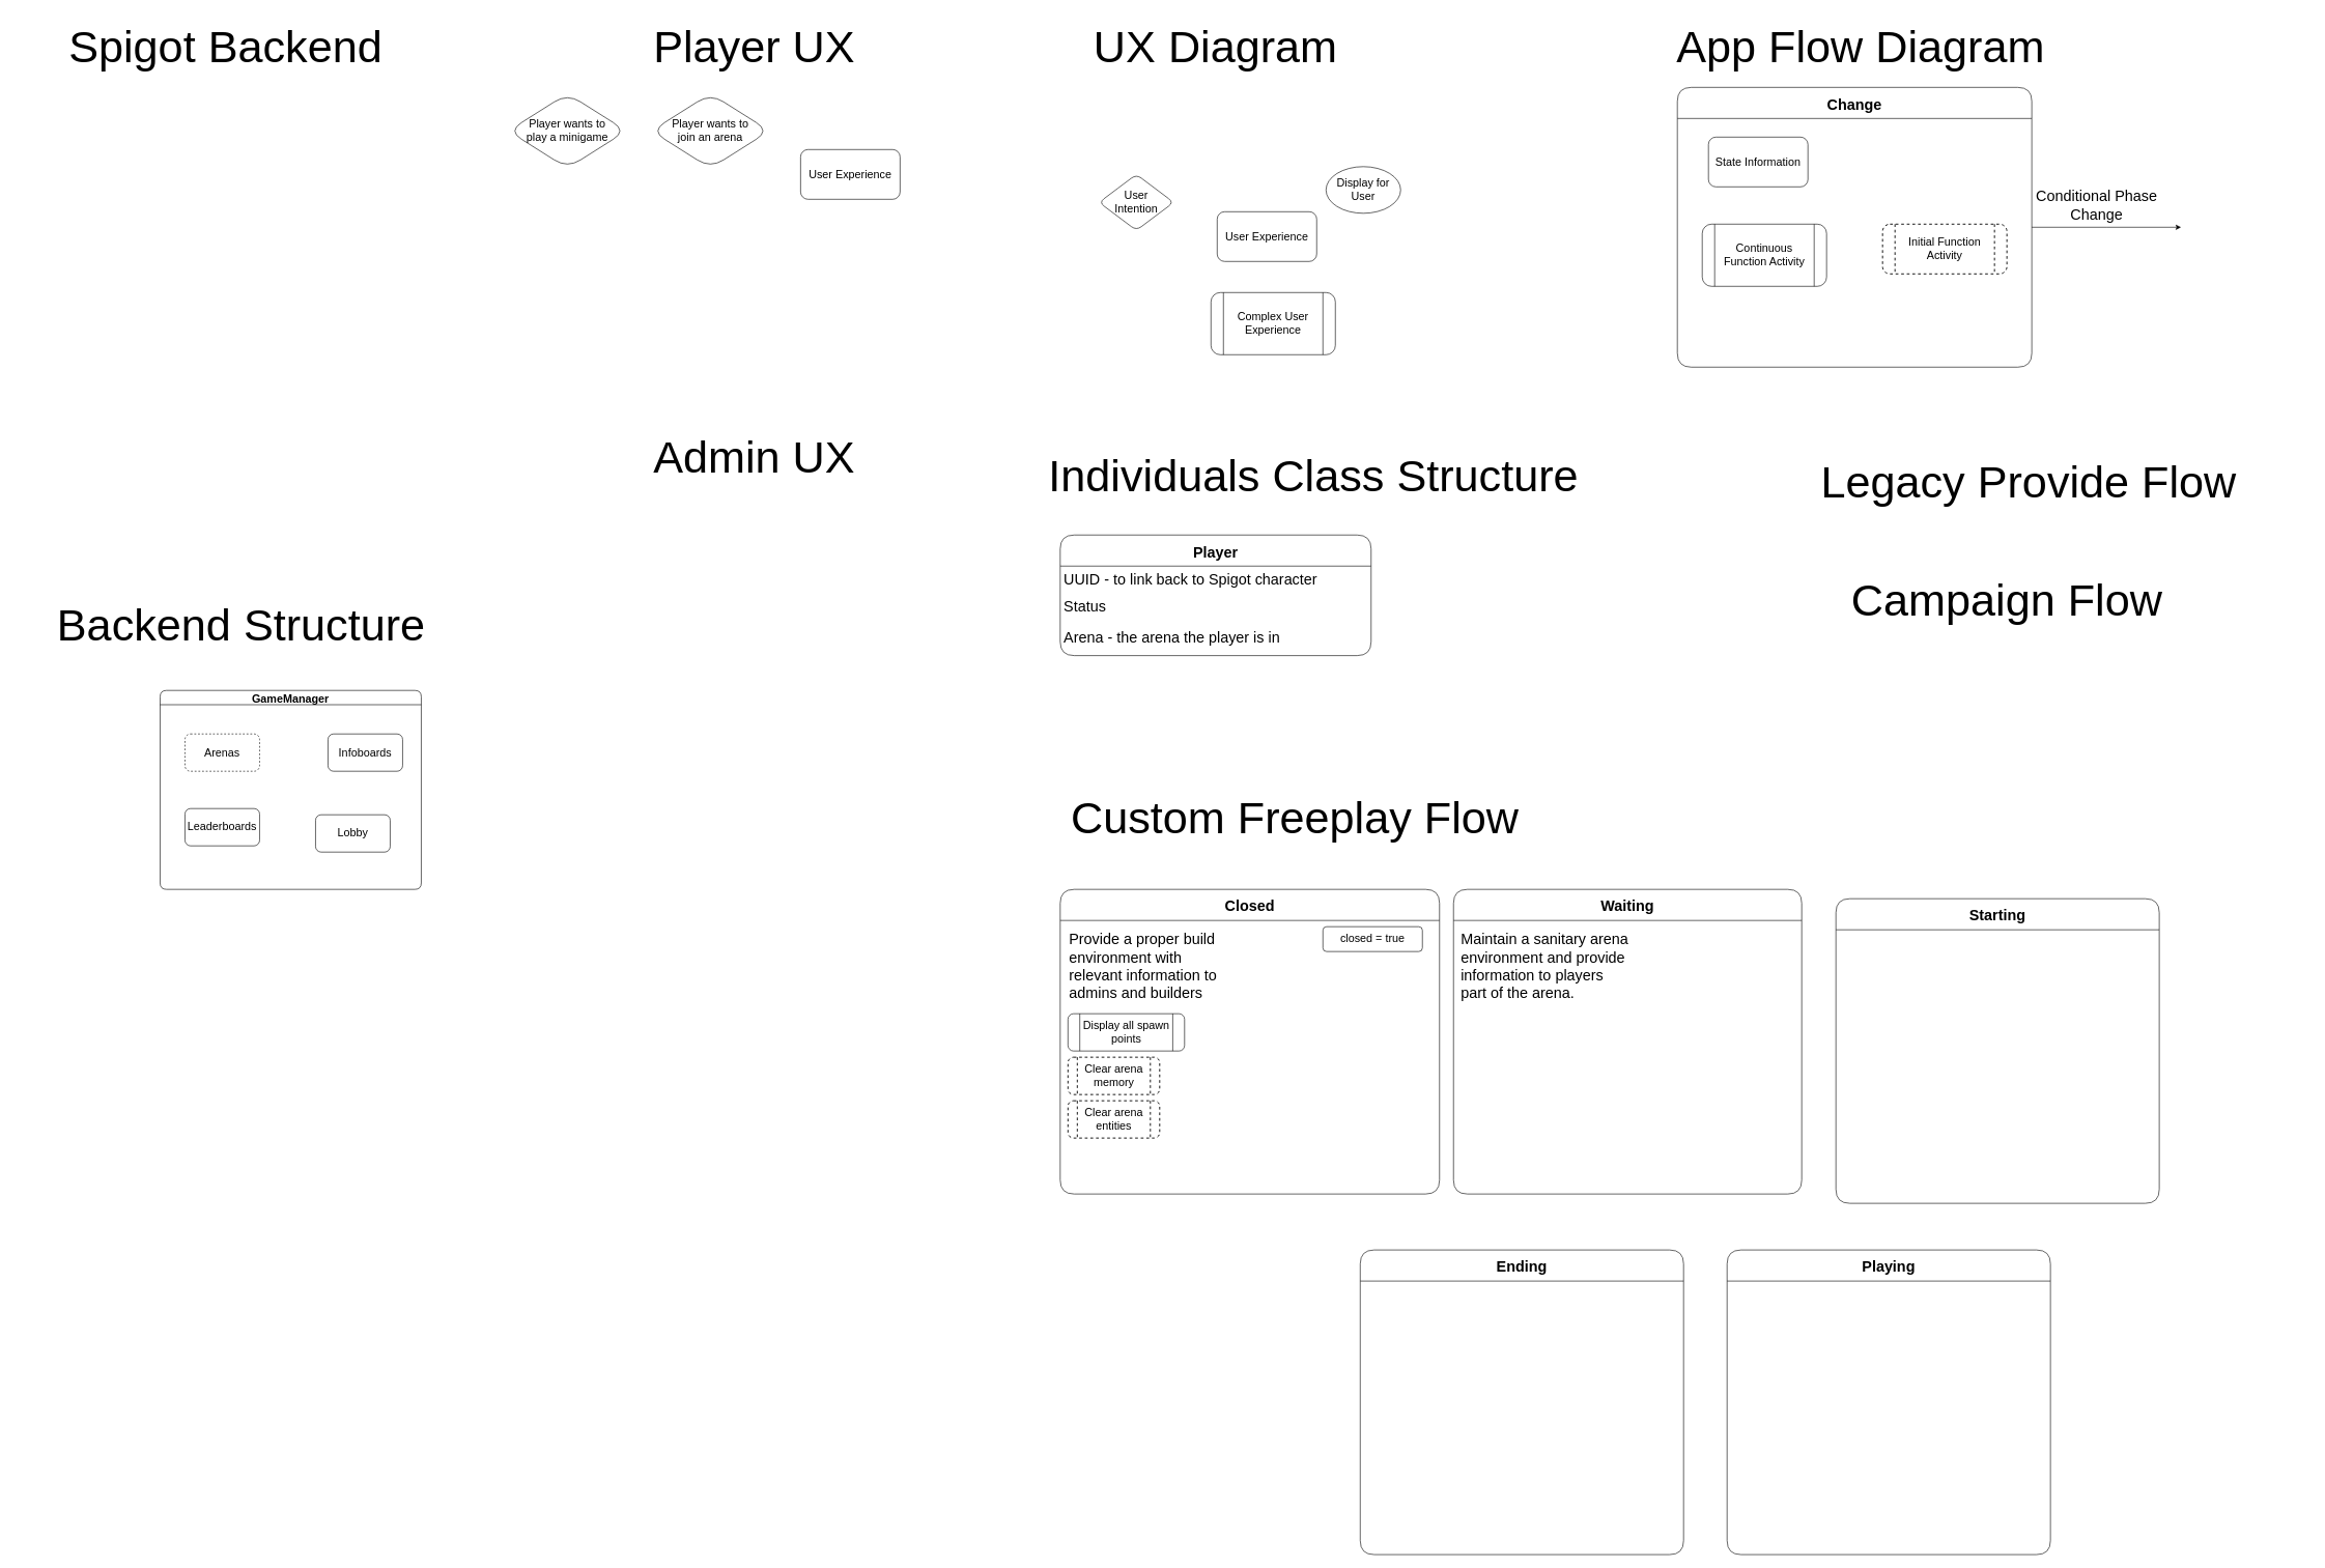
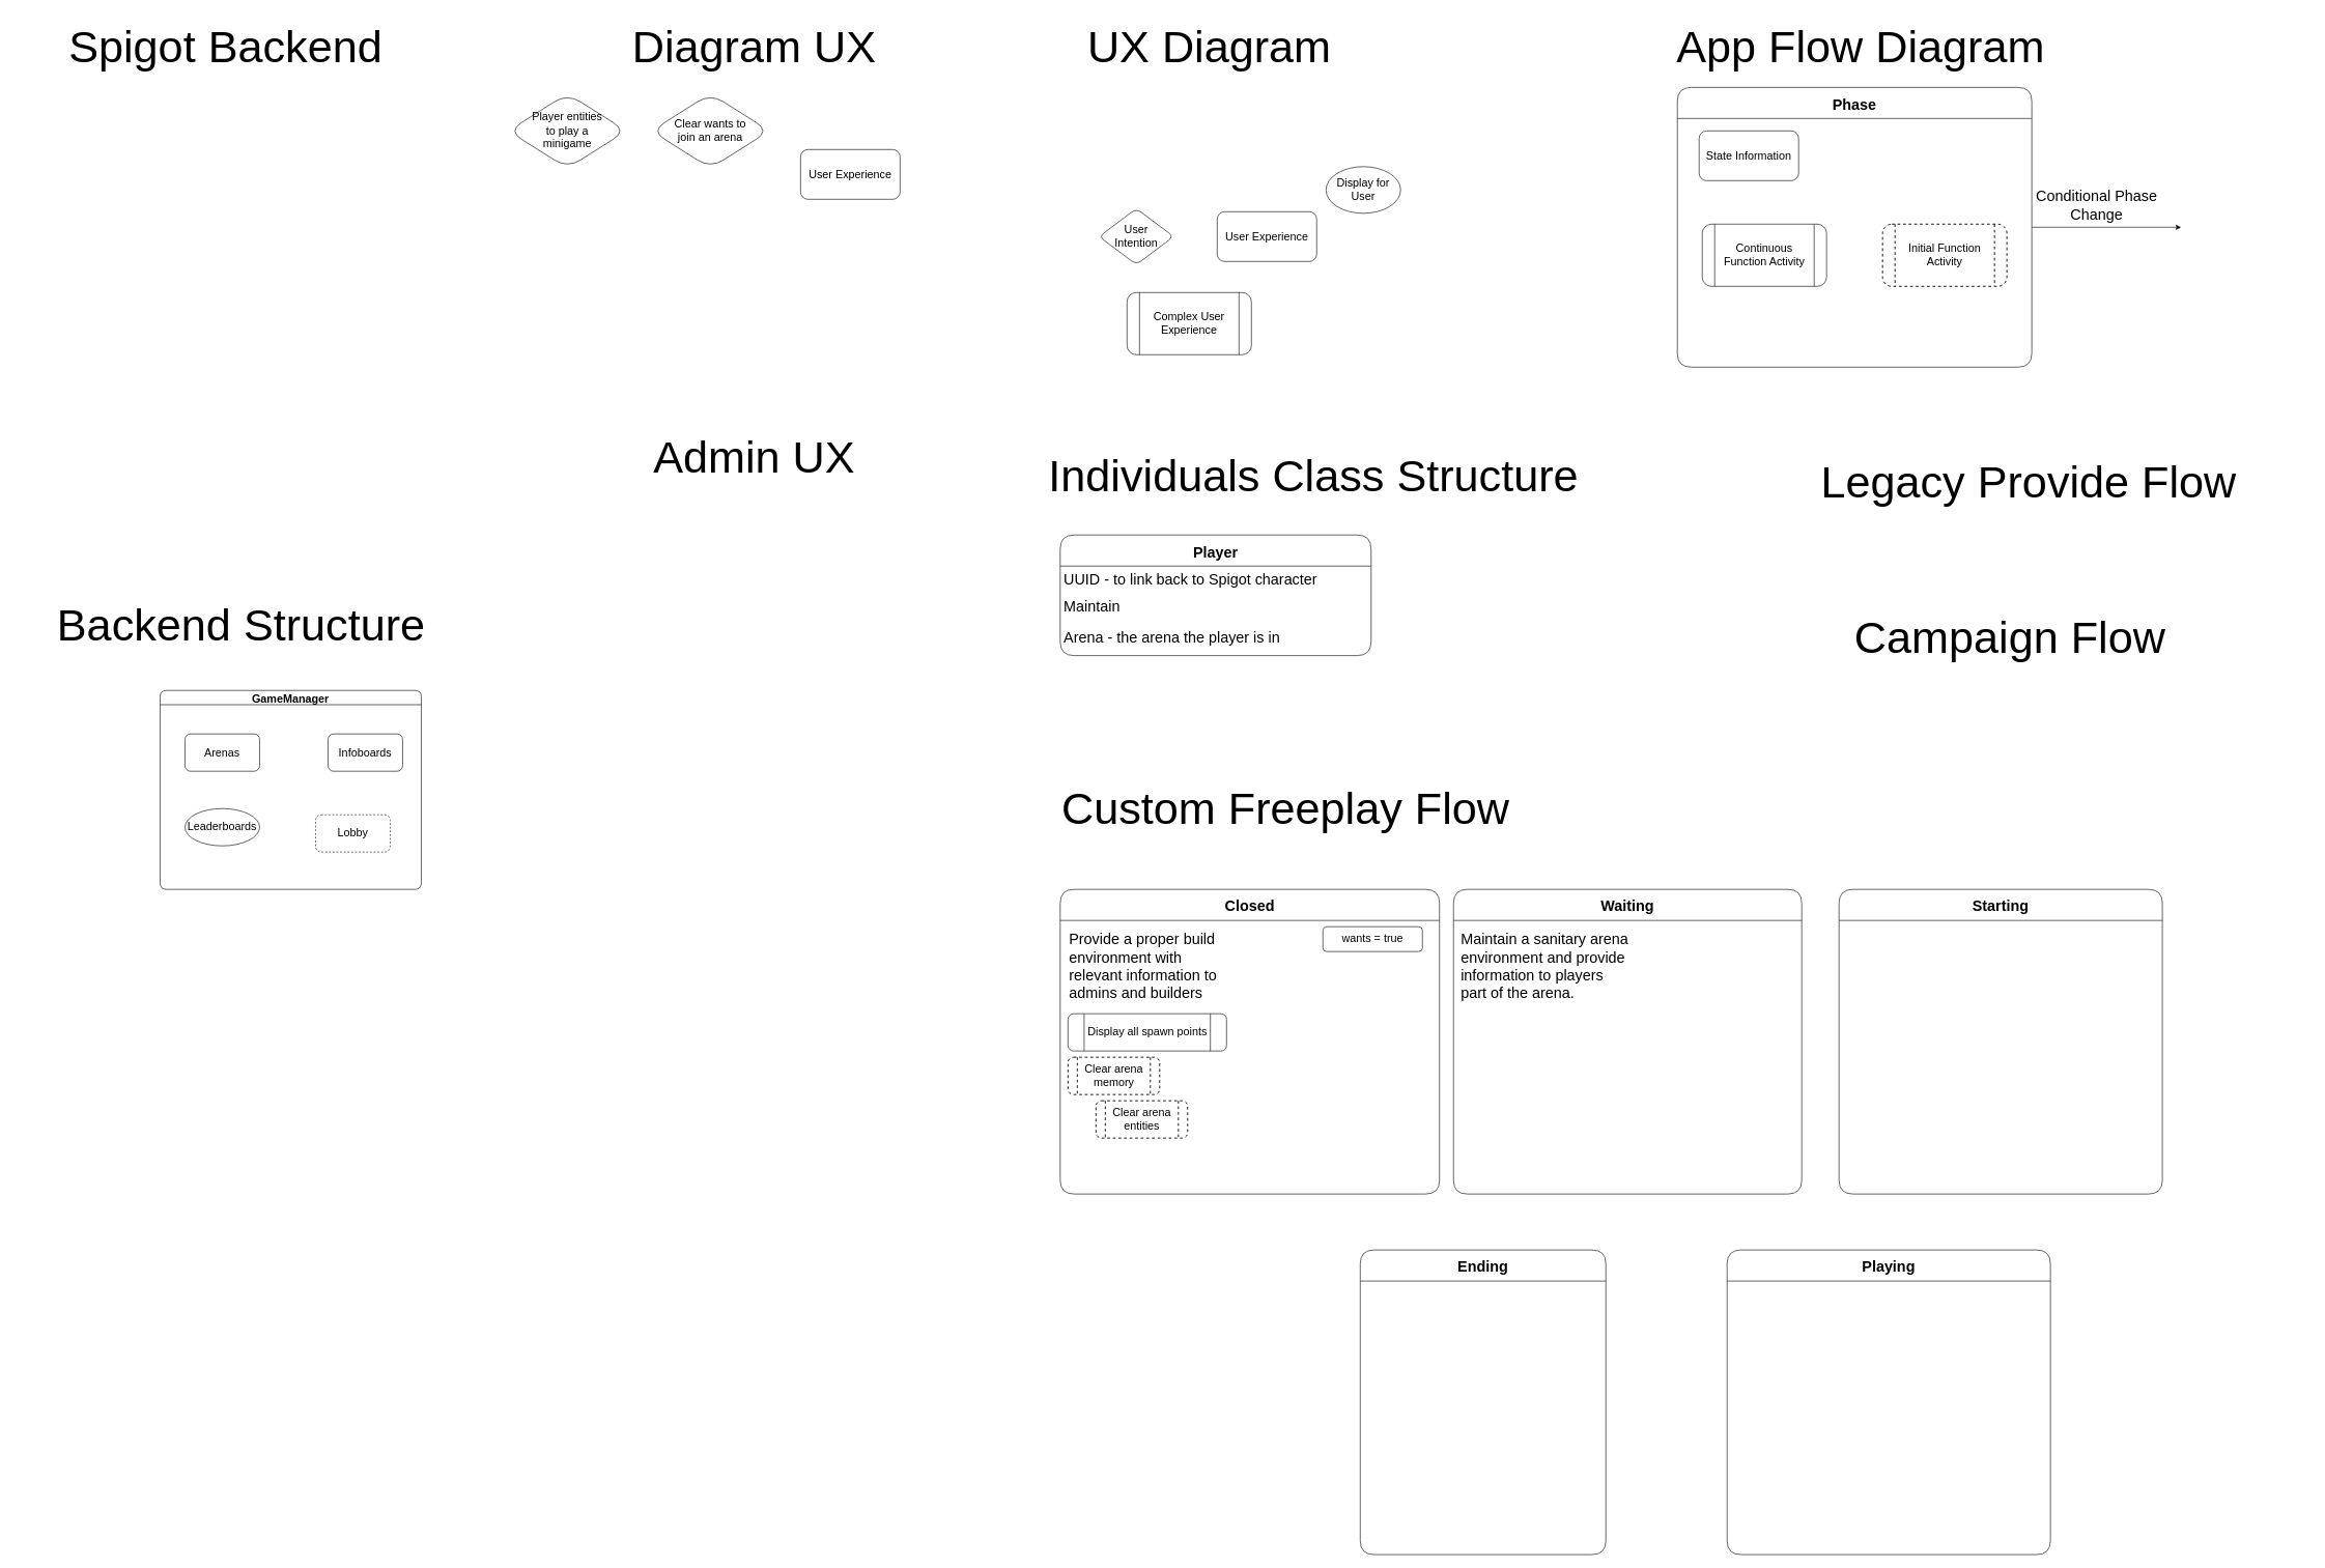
- <mxCell id="8" value="Player UX" style="text;html=1;strokeColor=none;fillColor=none;align=center;verticalAlign=middle;whiteSpace=wrap;rounded=0;fontSize=72;" parent="1" vertex="1"><mxGeometry x="895" y="20" width="635" height="110" as="geometry" /></mxCell>
+ <mxCell id="8" value="Diagram UX" style="text;html=1;strokeColor=none;fillColor=none;align=center;verticalAlign=middle;whiteSpace=wrap;rounded=0;fontSize=72;" parent="1" vertex="1"><mxGeometry x="895" y="20" width="635" height="110" as="geometry" /></mxCell>
- <mxCell id="11" value="UX Diagram" style="text;html=1;strokeColor=none;fillColor=none;align=center;verticalAlign=middle;whiteSpace=wrap;rounded=0;fontSize=72;" parent="1" vertex="1"><mxGeometry x="1637" y="20" width="635" height="110" as="geometry" /></mxCell>
+ <mxCell id="11" value="UX Diagram" style="text;html=1;strokeColor=none;fillColor=none;align=center;verticalAlign=middle;whiteSpace=wrap;rounded=0;fontSize=72;" parent="1" vertex="1"><mxGeometry x="1627" y="20" width="635" height="110" as="geometry" /></mxCell>
- <mxCell id="39" value="Change" style="swimlane;rounded=1;fontSize=24;startSize=50;" vertex="1" parent="1"><mxGeometry x="2697" y="140" width="570" height="450" as="geometry" /></mxCell>
+ <mxCell id="39" value="Phase" style="swimlane;rounded=1;fontSize=24;startSize=50;" vertex="1" parent="1"><mxGeometry x="2697" y="140" width="570" height="450" as="geometry" /></mxCell>
- <mxCell id="16" value="Player wants to play a minigame" style="rhombus;whiteSpace=wrap;html=1;rounded=1;fontSize=18;spacing=30;arcSize=50;" parent="1" vertex="1"><mxGeometry x="817" y="150" width="190" height="120" as="geometry" /></mxCell>
+ <mxCell id="16" value="Player entities to play a minigame" style="rhombus;whiteSpace=wrap;html=1;rounded=1;fontSize=18;spacing=30;arcSize=50;" parent="1" vertex="1"><mxGeometry x="817" y="150" width="190" height="120" as="geometry" /></mxCell>
- <mxCell id="17" value="Player wants to join an arena" style="rhombus;whiteSpace=wrap;html=1;rounded=1;fontSize=18;spacing=30;arcSize=50;" parent="1" vertex="1"><mxGeometry x="1047" y="150" width="190" height="120" as="geometry" /></mxCell>
+ <mxCell id="17" value="Clear wants to join an arena" style="rhombus;whiteSpace=wrap;html=1;rounded=1;fontSize=18;spacing=30;arcSize=50;" parent="1" vertex="1"><mxGeometry x="1047" y="150" width="190" height="120" as="geometry" /></mxCell>
- <mxCell id="40" value="State Information" style="rounded=1;whiteSpace=wrap;html=1;fontSize=18;" vertex="1" parent="39"><mxGeometry x="50" y="80" width="160" height="80" as="geometry" /></mxCell>
+ <mxCell id="40" value="State Information" style="rounded=1;whiteSpace=wrap;html=1;fontSize=18;" vertex="1" parent="39"><mxGeometry x="35" y="70" width="160" height="80" as="geometry" /></mxCell>
- <mxCell id="12" value="User&lt;br&gt;Intention" style="rhombus;whiteSpace=wrap;html=1;rounded=1;fontSize=18;" parent="1" vertex="1"><mxGeometry x="1767" y="280" width="120" height="90" as="geometry" /></mxCell>
+ <mxCell id="12" value="User&lt;br&gt;Intention" style="rhombus;whiteSpace=wrap;html=1;rounded=1;fontSize=18;" parent="1" vertex="1"><mxGeometry x="1767" y="335" width="120" height="90" as="geometry" /></mxCell>
- <mxCell id="42" value="Initial Function Activity" style="shape=process;whiteSpace=wrap;html=1;backgroundOutline=1;rounded=1;fontSize=18;dashed=1;gradientColor=#ffffff;strokeWidth=1.5;" vertex="1" parent="39"><mxGeometry x="330" y="220" width="200" height="80" as="geometry" /></mxCell>
+ <mxCell id="42" value="Initial Function Activity" style="shape=process;whiteSpace=wrap;html=1;backgroundOutline=1;rounded=1;fontSize=18;dashed=1;gradientColor=#ffffff;strokeWidth=1.5;" vertex="1" parent="39"><mxGeometry x="330" y="220" width="200" height="100" as="geometry" /></mxCell>
- <mxCell id="15" value="Complex User Experience" style="shape=process;whiteSpace=wrap;html=1;backgroundOutline=1;rounded=1;fontSize=18;" parent="1" vertex="1"><mxGeometry x="1947" y="470" width="200" height="100" as="geometry" /></mxCell>
+ <mxCell id="15" value="Complex User Experience" style="shape=process;whiteSpace=wrap;html=1;backgroundOutline=1;rounded=1;fontSize=18;" parent="1" vertex="1"><mxGeometry x="1812" y="470" width="200" height="100" as="geometry" /></mxCell>
- <mxCell id="26" value="Campaign Flow" style="text;html=1;strokeColor=none;fillColor=none;align=center;verticalAlign=middle;whiteSpace=wrap;rounded=0;fontSize=72;" vertex="1" parent="1"><mxGeometry x="2772" y="910" width="910" height="110" as="geometry" /></mxCell>
+ <mxCell id="26" value="Campaign Flow" style="text;html=1;strokeColor=none;fillColor=none;align=center;verticalAlign=middle;whiteSpace=wrap;rounded=0;fontSize=72;" vertex="1" parent="1"><mxGeometry x="2777" y="970" width="910" height="110" as="geometry" /></mxCell>
- <mxCell id="22" value="Status" style="text;strokeColor=none;fillColor=none;align=left;verticalAlign=top;spacingLeft=4;spacingRight=4;overflow=hidden;rotatable=0;points=[[0,0.5],[1,0.5]];portConstraint=eastwest;fontSize=24;" vertex="1" parent="20"><mxGeometry y="94" width="500" height="50" as="geometry" /></mxCell>
+ <mxCell id="22" value="Maintain" style="text;strokeColor=none;fillColor=none;align=left;verticalAlign=top;spacingLeft=4;spacingRight=4;overflow=hidden;rotatable=0;points=[[0,0.5],[1,0.5]];portConstraint=eastwest;fontSize=24;" vertex="1" parent="20"><mxGeometry y="94" width="500" height="50" as="geometry" /></mxCell>
- <mxCell id="4" value="Arenas" style="rounded=1;whiteSpace=wrap;html=1;fontSize=18;dashed=1;" parent="3" vertex="1"><mxGeometry x="40" y="70" width="120" height="60" as="geometry" /></mxCell>
+ <mxCell id="4" value="Arenas" style="rounded=1;whiteSpace=wrap;html=1;fontSize=18;" parent="3" vertex="1"><mxGeometry x="40" y="70" width="120" height="60" as="geometry" /></mxCell>
- <mxCell id="24" value="Custom Freeplay Flow" style="text;html=1;strokeColor=none;fillColor=none;align=center;verticalAlign=middle;whiteSpace=wrap;rounded=0;fontSize=72;" vertex="1" parent="1"><mxGeometry x="1627" y="1260" width="910" height="110" as="geometry" /></mxCell>
+ <mxCell id="24" value="Custom Freeplay Flow" style="text;html=1;strokeColor=none;fillColor=none;align=center;verticalAlign=middle;whiteSpace=wrap;rounded=0;fontSize=72;" vertex="1" parent="1"><mxGeometry x="1612" y="1245" width="910" height="110" as="geometry" /></mxCell>
- <mxCell id="6" value="Leaderboards" style="rounded=1;whiteSpace=wrap;html=1;fontSize=18;" parent="3" vertex="1"><mxGeometry x="40" y="190" width="120" height="60" as="geometry" /></mxCell>
+ <mxCell id="6" value="Leaderboards" style="ellipse;whiteSpace=wrap;html=1;fontSize=18;" parent="3" vertex="1"><mxGeometry x="40" y="190" width="120" height="60" as="geometry" /></mxCell>
- <mxCell id="7" value="Lobby" style="rounded=1;whiteSpace=wrap;html=1;fontSize=18;" parent="3" vertex="1"><mxGeometry x="250" y="200" width="120" height="60" as="geometry" /></mxCell>
+ <mxCell id="7" value="Lobby" style="rounded=1;whiteSpace=wrap;html=1;fontSize=18;dashed=1;" parent="3" vertex="1"><mxGeometry x="250" y="200" width="120" height="60" as="geometry" /></mxCell>
- <mxCell id="32" value="closed = true" style="rounded=1;whiteSpace=wrap;html=1;fontSize=18;" vertex="1" parent="27"><mxGeometry x="422.5" y="60" width="160" height="40" as="geometry" /></mxCell>
+ <mxCell id="32" value="wants = true" style="rounded=1;whiteSpace=wrap;html=1;fontSize=18;" vertex="1" parent="27"><mxGeometry x="422.5" y="60" width="160" height="40" as="geometry" /></mxCell>
- <mxCell id="28" value="&lt;div&gt;Display all spawn points&lt;/div&gt;" style="shape=process;whiteSpace=wrap;html=1;backgroundOutline=1;rounded=1;fontSize=18;strokeWidth=1;align=center;" vertex="1" parent="27"><mxGeometry x="12.5" y="200" width="187.5" height="60" as="geometry" /></mxCell>
+ <mxCell id="28" value="&lt;div&gt;Display all spawn points&lt;/div&gt;" style="shape=process;whiteSpace=wrap;html=1;backgroundOutline=1;rounded=1;fontSize=18;strokeWidth=1;align=center;" vertex="1" parent="27"><mxGeometry x="12.5" y="200" width="255" height="60" as="geometry" /></mxCell>
- <mxCell id="35" value="Starting" style="swimlane;rounded=1;fontSize=24;startSize=50;" vertex="1" parent="1"><mxGeometry x="2952" y="1445" width="520" height="490" as="geometry" /></mxCell>
+ <mxCell id="35" value="Starting" style="swimlane;rounded=1;fontSize=24;startSize=50;" vertex="1" parent="1"><mxGeometry x="2957" y="1430" width="520" height="490" as="geometry" /></mxCell>
- <mxCell id="31" value="Clear arena entities" style="shape=process;whiteSpace=wrap;html=1;backgroundOutline=1;rounded=1;fontSize=18;strokeWidth=1.5;align=center;dashed=1;" vertex="1" parent="27"><mxGeometry x="12.5" y="340" width="147.5" height="60" as="geometry" /></mxCell>
+ <mxCell id="31" value="Clear arena entities" style="shape=process;whiteSpace=wrap;html=1;backgroundOutline=1;rounded=1;fontSize=18;strokeWidth=1.5;align=center;dashed=1;" vertex="1" parent="27"><mxGeometry x="57.5" y="340" width="147.5" height="60" as="geometry" /></mxCell>
- <mxCell id="44" value="Ending" style="swimlane;rounded=1;fontSize=24;startSize=50;" vertex="1" parent="1"><mxGeometry x="2187" y="2010" width="520" height="490" as="geometry" /></mxCell>
+ <mxCell id="44" value="Ending" style="swimlane;rounded=1;fontSize=24;startSize=50;" vertex="1" parent="1"><mxGeometry x="2187" y="2010" width="395" height="490" as="geometry" /></mxCell>
